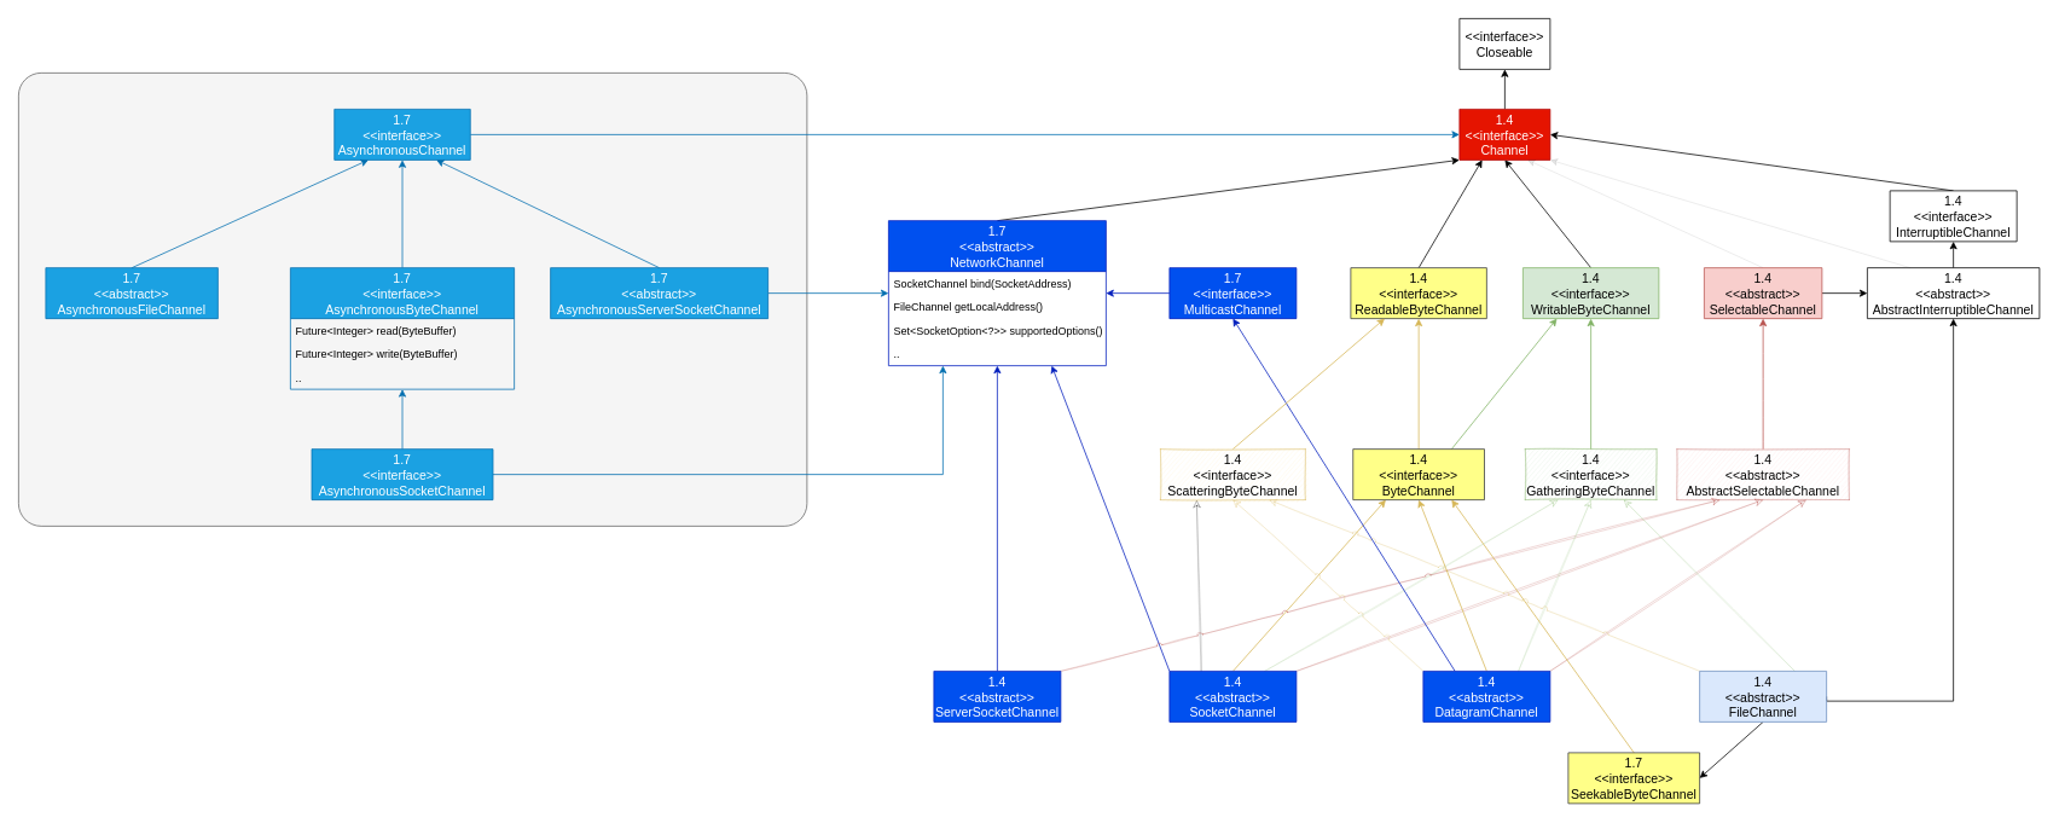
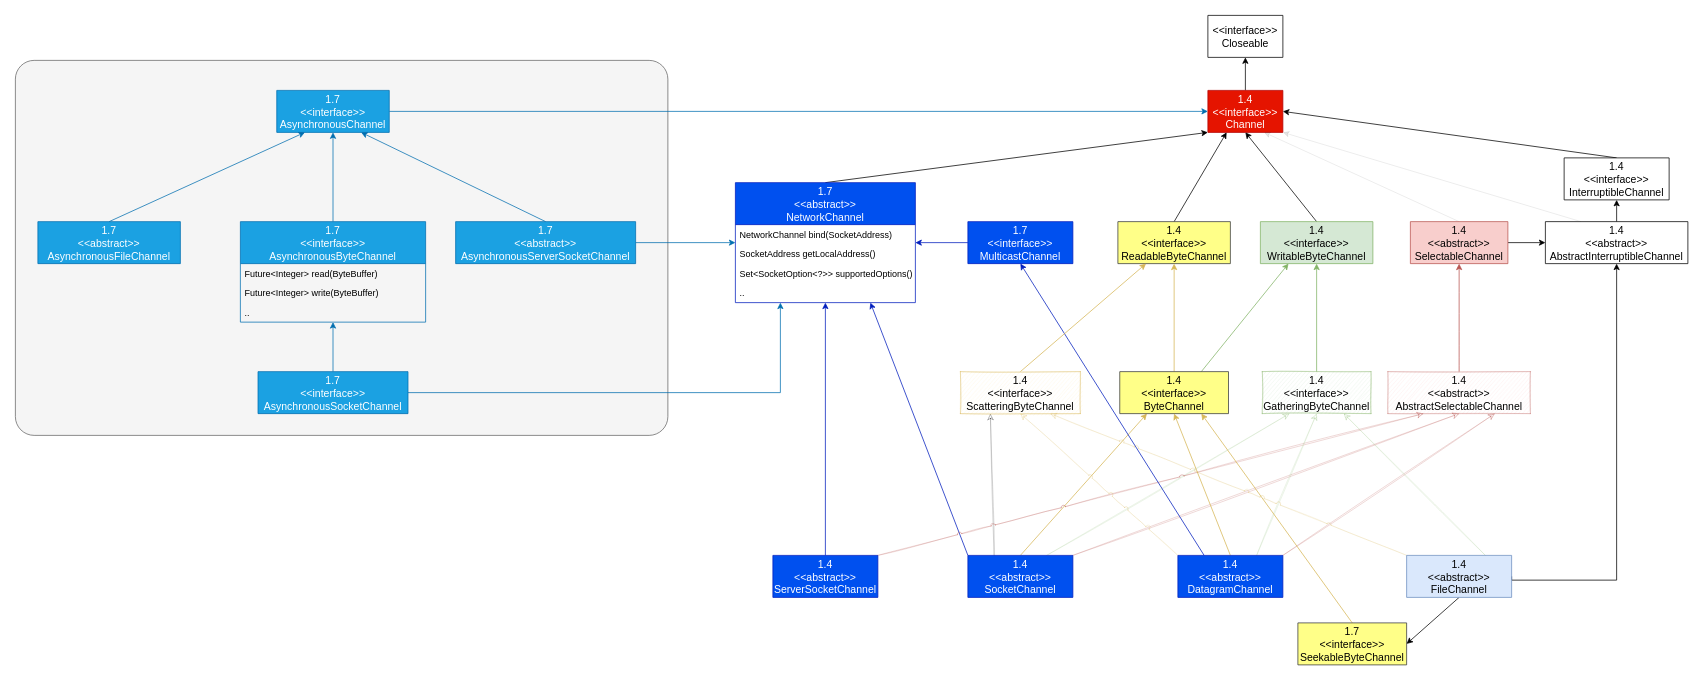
- <mxCell id="13" value="SocketChannel bind(SocketAddress)" style="text;strokeColor=none;fillColor=none;align=left;verticalAlign=top;spacingLeft=4;spacingRight=4;overflow=hidden;rotatable=0;points=[[0,0.5],[1,0.5]];portConstraint=eastwest;" parent="12" vertex="1"><mxGeometry y="56" width="240" height="26" as="geometry" /></mxCell>
+ <mxCell id="13" value="NetworkChannel bind(SocketAddress)" style="text;strokeColor=none;fillColor=none;align=left;verticalAlign=top;spacingLeft=4;spacingRight=4;overflow=hidden;rotatable=0;points=[[0,0.5],[1,0.5]];portConstraint=eastwest;" parent="12" vertex="1"><mxGeometry y="56" width="240" height="26" as="geometry" /></mxCell>
- <mxCell id="14" value="FileChannel getLocalAddress()" style="text;strokeColor=none;fillColor=none;align=left;verticalAlign=top;spacingLeft=4;spacingRight=4;overflow=hidden;rotatable=0;points=[[0,0.5],[1,0.5]];portConstraint=eastwest;" parent="12" vertex="1"><mxGeometry y="82" width="240" height="26" as="geometry" /></mxCell>
+ <mxCell id="14" value="SocketAddress getLocalAddress()" style="text;strokeColor=none;fillColor=none;align=left;verticalAlign=top;spacingLeft=4;spacingRight=4;overflow=hidden;rotatable=0;points=[[0,0.5],[1,0.5]];portConstraint=eastwest;" parent="12" vertex="1"><mxGeometry y="82" width="240" height="26" as="geometry" /></mxCell>
